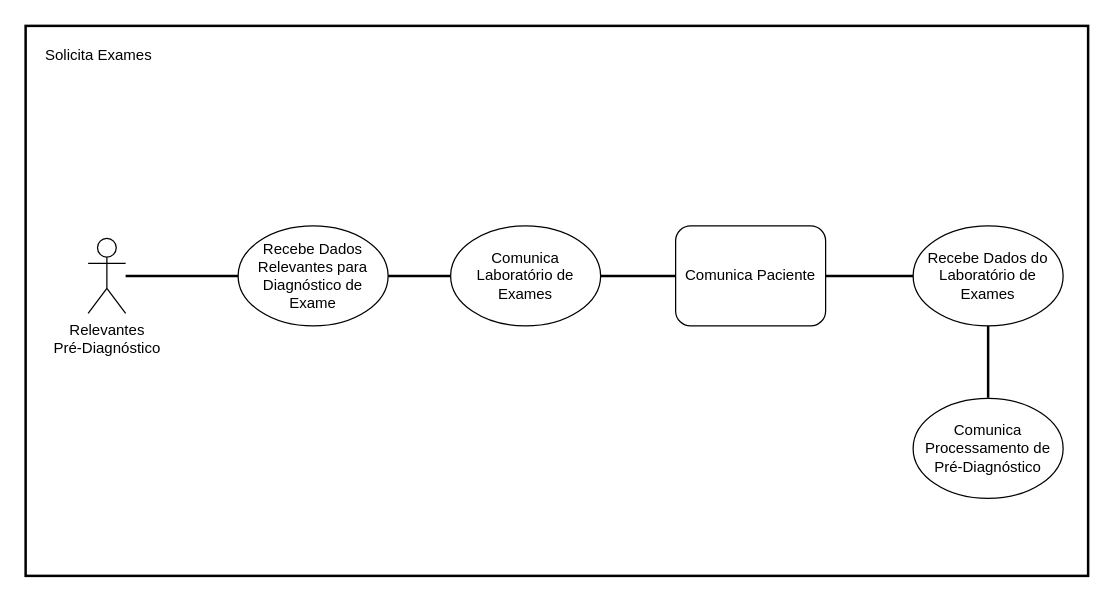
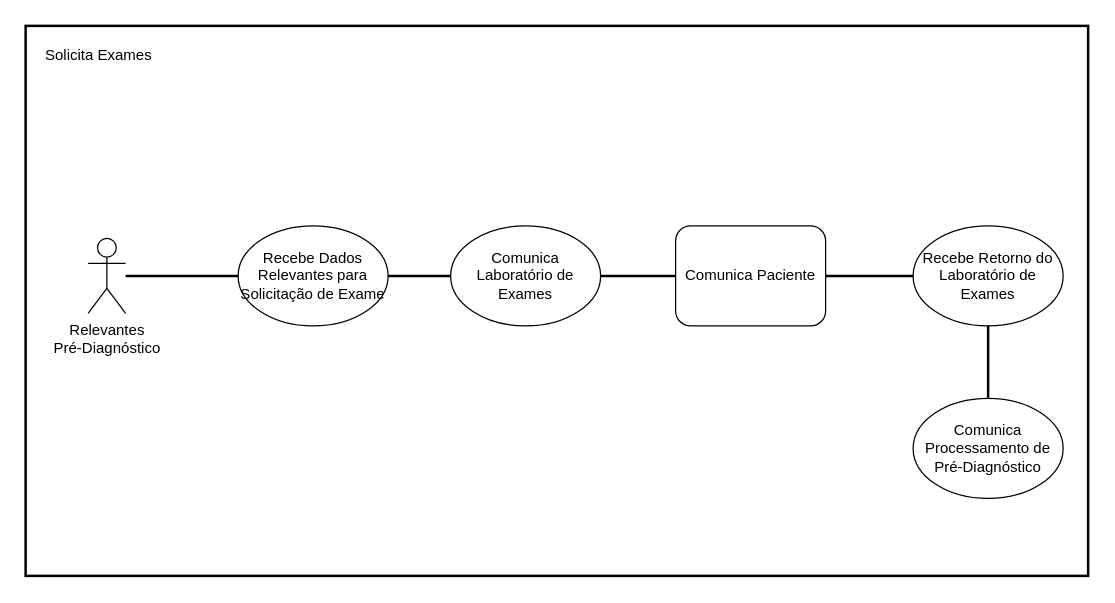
- <mxCell id="4" value="Recebe Dados Relevantes para Diagnóstico de Exame" style="ellipse;whiteSpace=wrap;html=1;" vertex="1" parent="1"><mxGeometry x="190" y="180" width="120" height="80" as="geometry" /></mxCell>
+ <mxCell id="4" value="Recebe Dados Relevantes para Solicitação de Exame" style="ellipse;whiteSpace=wrap;html=1;" vertex="1" parent="1"><mxGeometry x="190" y="180" width="120" height="80" as="geometry" /></mxCell>
- <mxCell id="11" value="Recebe Dados do Laboratório de Exames" style="ellipse;whiteSpace=wrap;html=1;" vertex="1" parent="1"><mxGeometry x="730" y="180" width="120" height="80" as="geometry" /></mxCell>
+ <mxCell id="11" value="Recebe Retorno do Laboratório de Exames" style="ellipse;whiteSpace=wrap;html=1;" vertex="1" parent="1"><mxGeometry x="730" y="180" width="120" height="80" as="geometry" /></mxCell>
